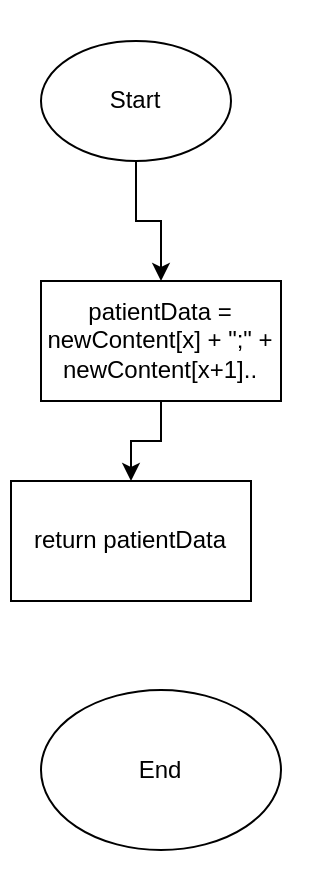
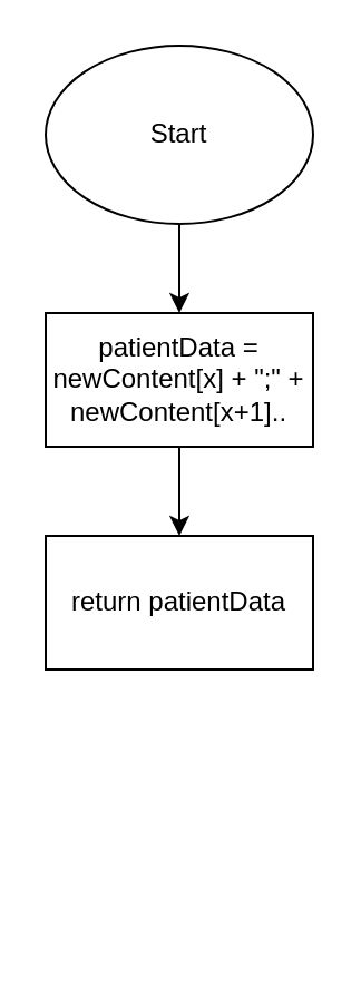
- <mxCell id="3" value="Start" style="ellipse;whiteSpace=wrap;html=1;" vertex="1" parent="1"><mxGeometry x="20" y="20" width="95" height="60" as="geometry" /></mxCell>
+ <mxCell id="3" value="Start" style="ellipse;whiteSpace=wrap;html=1;" vertex="1" parent="1"><mxGeometry x="20" y="20" width="120" height="80" as="geometry" /></mxCell>
- <mxCell id="6" value="return patientData" style="rounded=0;whiteSpace=wrap;html=1;" vertex="1" parent="1"><mxGeometry x="5" y="240" width="120" height="60" as="geometry" /></mxCell>
+ <mxCell id="6" value="return patientData" style="rounded=0;whiteSpace=wrap;html=1;" vertex="1" parent="1"><mxGeometry x="20" y="240" width="120" height="60" as="geometry" /></mxCell>
- <mxCell id="7" value="End" style="ellipse;whiteSpace=wrap;html=1;" vertex="1" parent="1"><mxGeometry x="20" y="344.5" width="120" height="80" as="geometry" /></mxCell>
